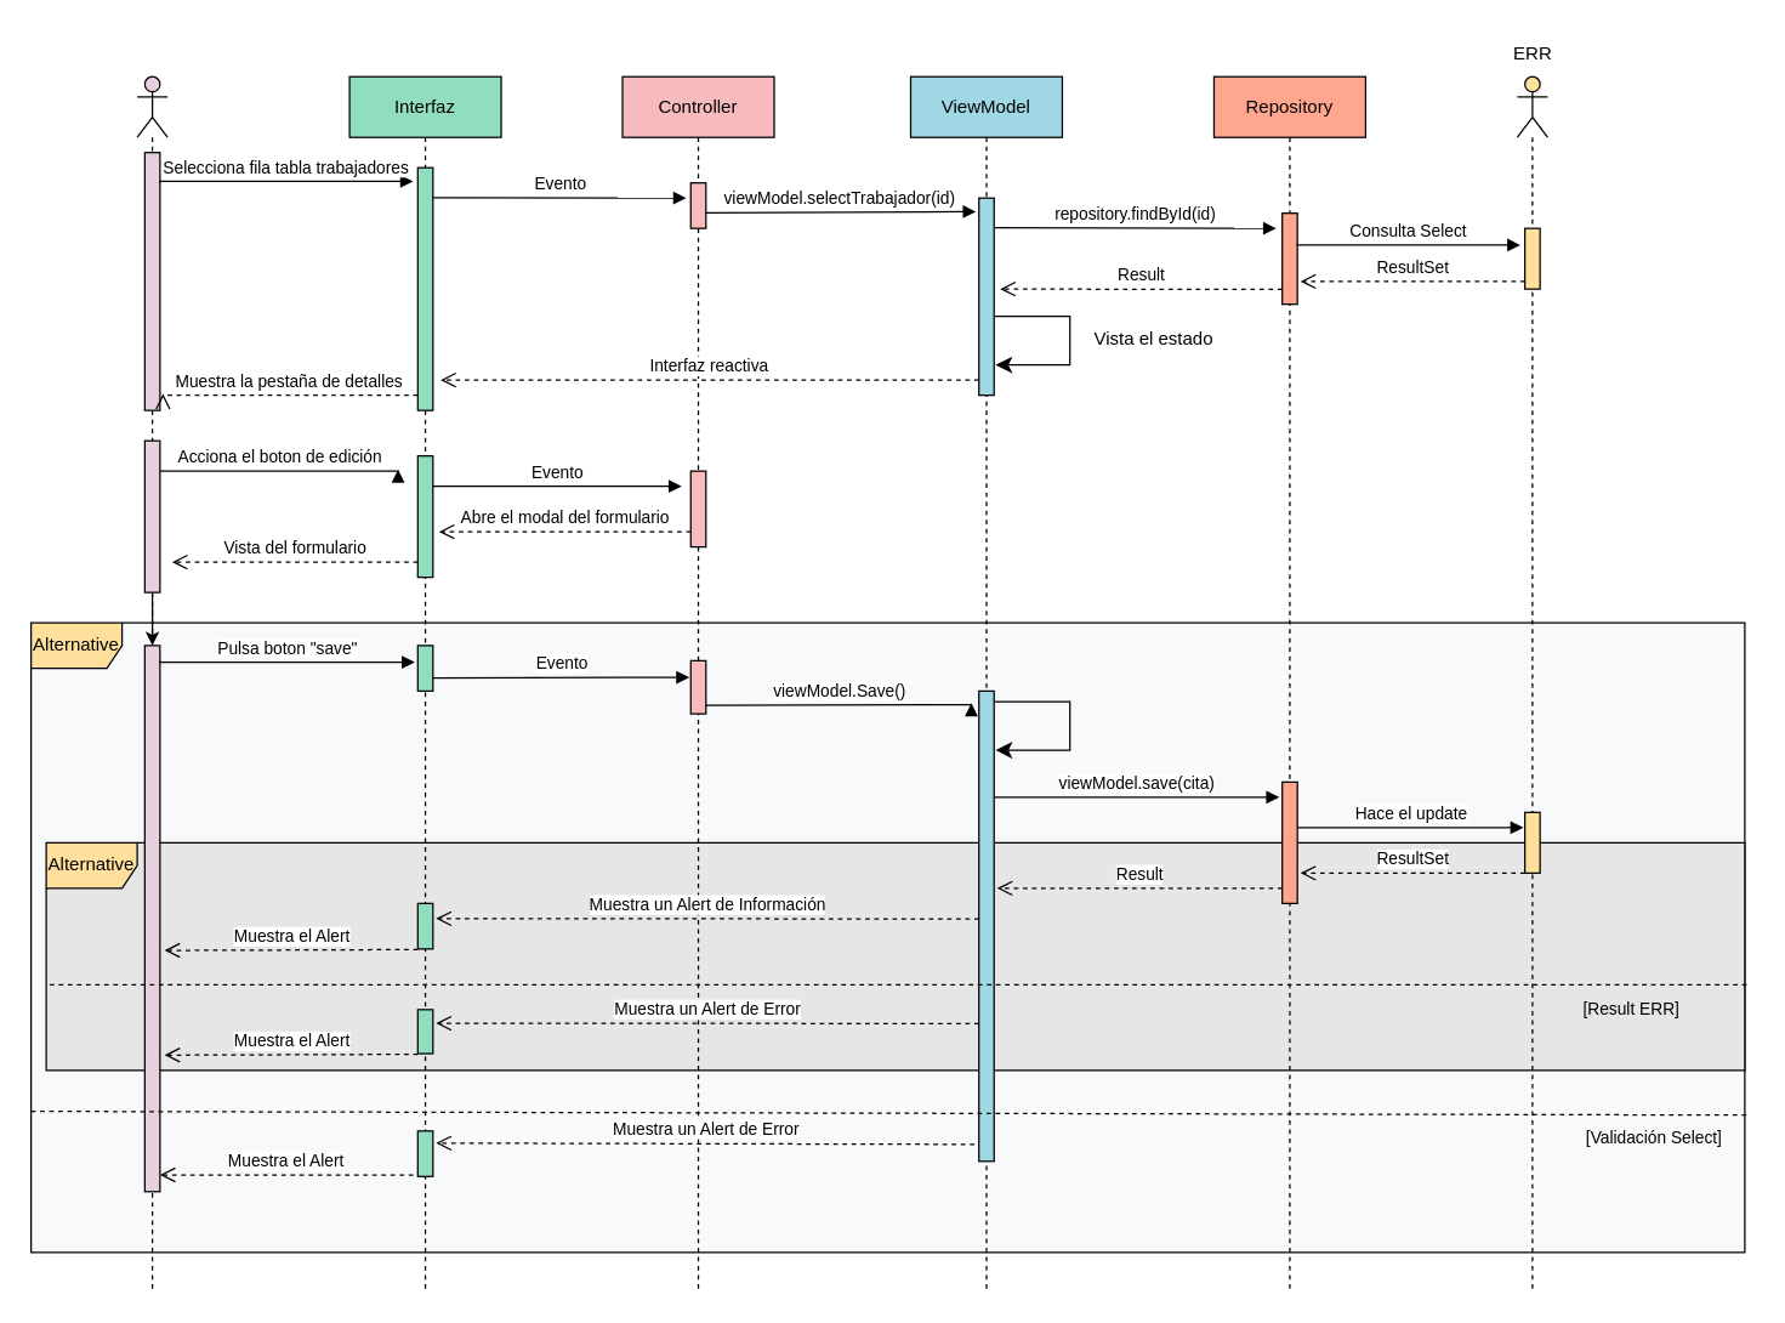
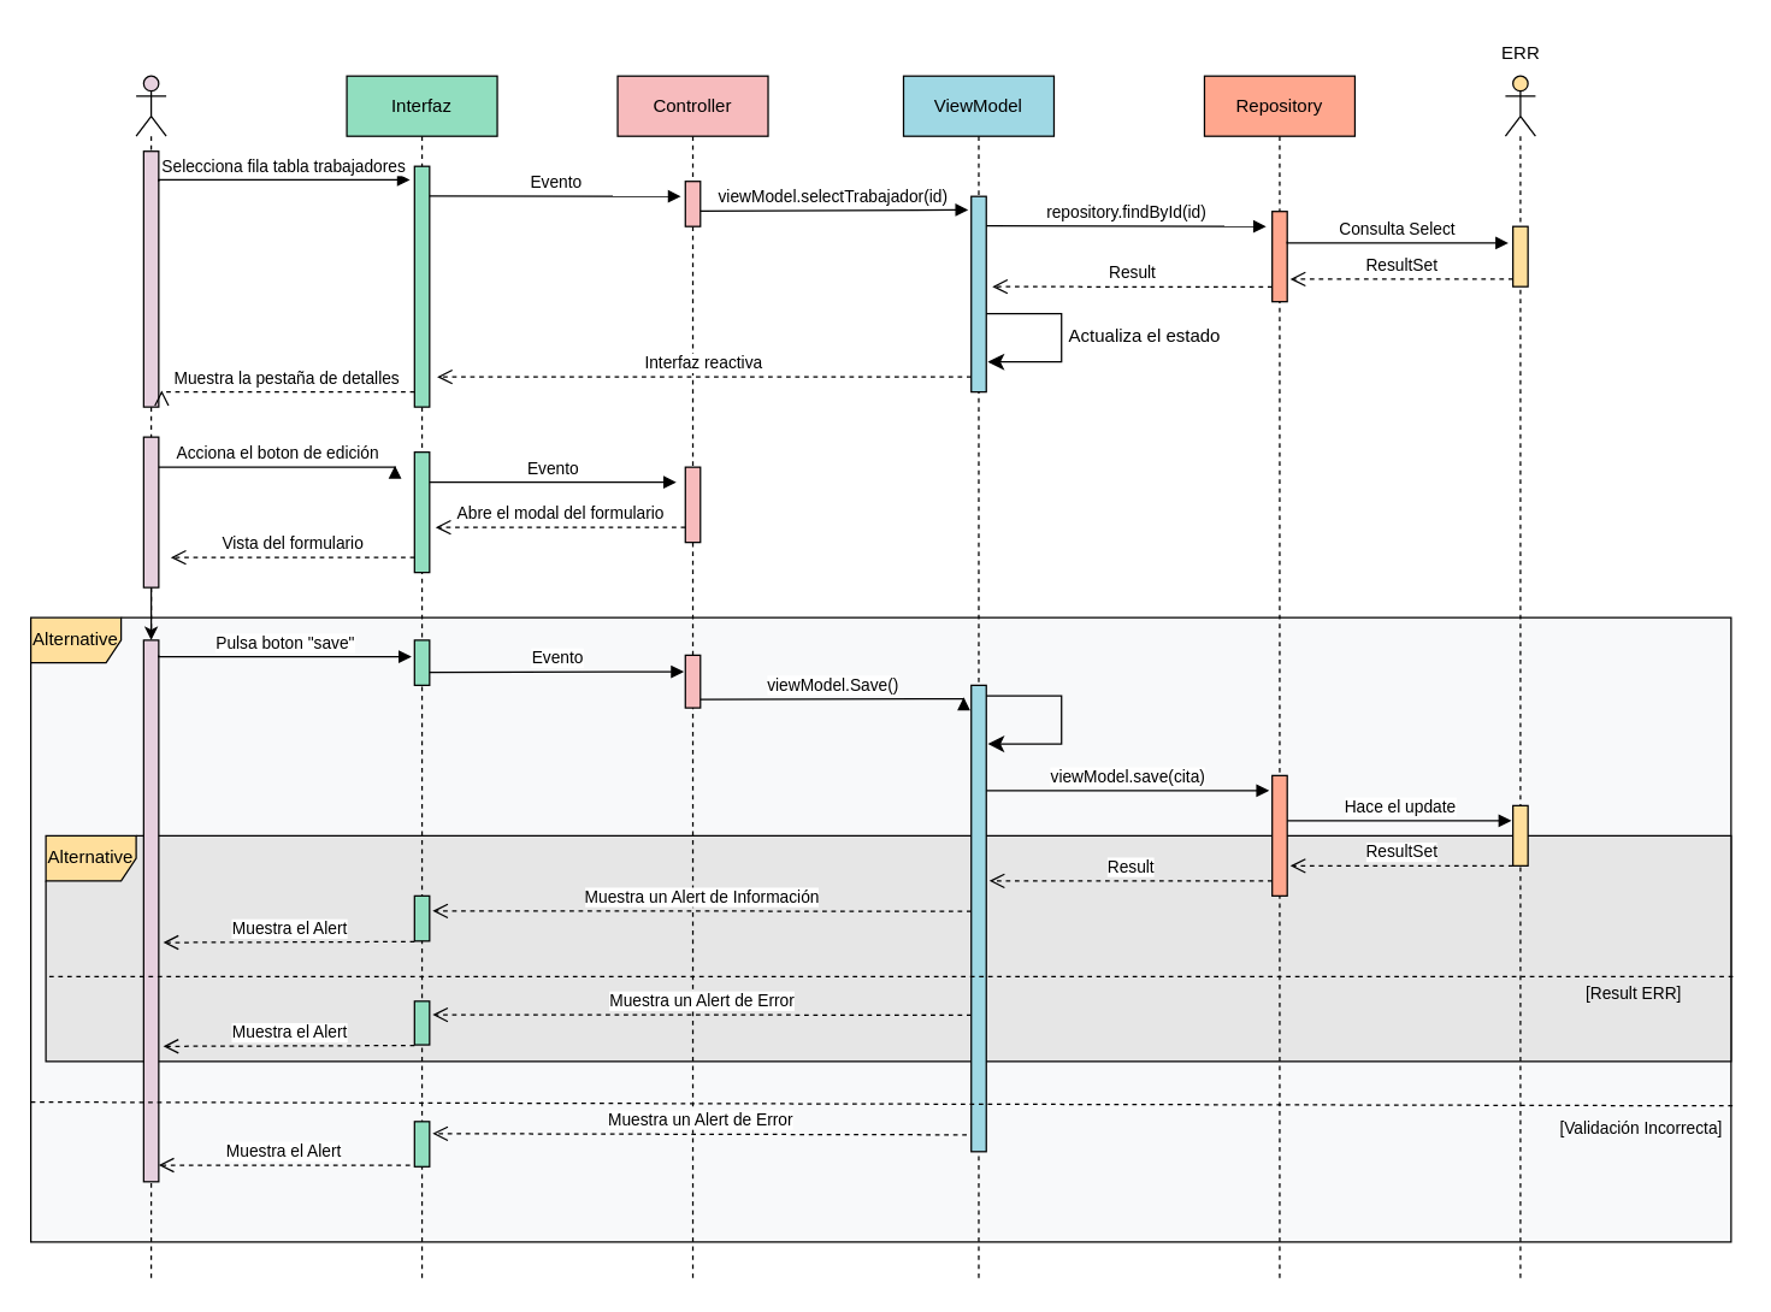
- <mxCell id="25" value="Vista el estado" style="text;html=1;align=center;verticalAlign=middle;resizable=0;points=[];autosize=1;strokeColor=none;fillColor=none;" vertex="1" parent="1"><mxGeometry x="700" y="208" width="120" height="30" as="geometry" /></mxCell>
+ <mxCell id="25" value="Actualiza el estado" style="text;html=1;align=center;verticalAlign=middle;resizable=0;points=[];autosize=1;strokeColor=none;fillColor=none;" vertex="1" parent="1"><mxGeometry x="700" y="208" width="120" height="30" as="geometry" /></mxCell>
- <mxCell id="55" value="&lt;font style=&quot;font-size: 11px;&quot;&gt;[Result ERR]&lt;/font&gt;" style="text;html=1;align=center;verticalAlign=middle;resizable=0;points=[];autosize=1;strokeColor=none;fillColor=none;" vertex="1" parent="1"><mxGeometry x="1030" y="650" width="90" height="30" as="geometry" /></mxCell>
+ <mxCell id="55" value="&lt;font style=&quot;font-size: 11px;&quot;&gt;[Result ERR]&lt;/font&gt;" style="text;html=1;align=center;verticalAlign=middle;resizable=0;points=[];autosize=1;strokeColor=none;fillColor=none;" vertex="1" parent="1"><mxGeometry x="1040" y="645" width="90" height="30" as="geometry" /></mxCell>
- <mxCell id="41" value="&lt;font style=&quot;font-size: 11px;&quot;&gt;[Validación Select]&lt;/font&gt;" style="text;html=1;align=center;verticalAlign=middle;resizable=0;points=[];autosize=1;strokeColor=none;fillColor=none;" vertex="1" parent="1"><mxGeometry x="1025" y="735" width="130" height="30" as="geometry" /></mxCell>
+ <mxCell id="41" value="&lt;font style=&quot;font-size: 11px;&quot;&gt;[Validación Incorrecta]&lt;/font&gt;" style="text;html=1;align=center;verticalAlign=middle;resizable=0;points=[];autosize=1;strokeColor=none;fillColor=none;" vertex="1" parent="1"><mxGeometry x="1025" y="735" width="130" height="30" as="geometry" /></mxCell>
